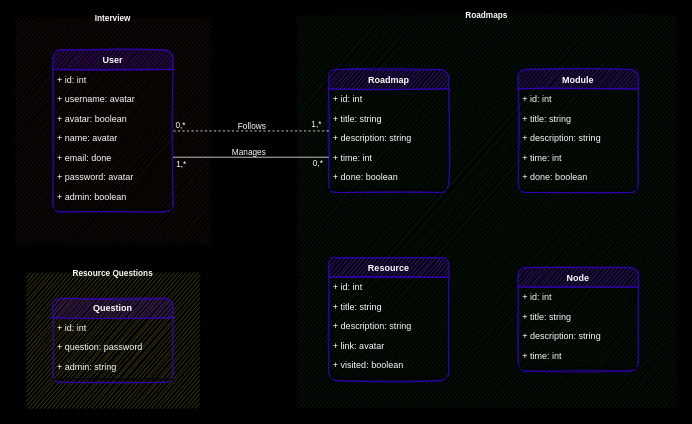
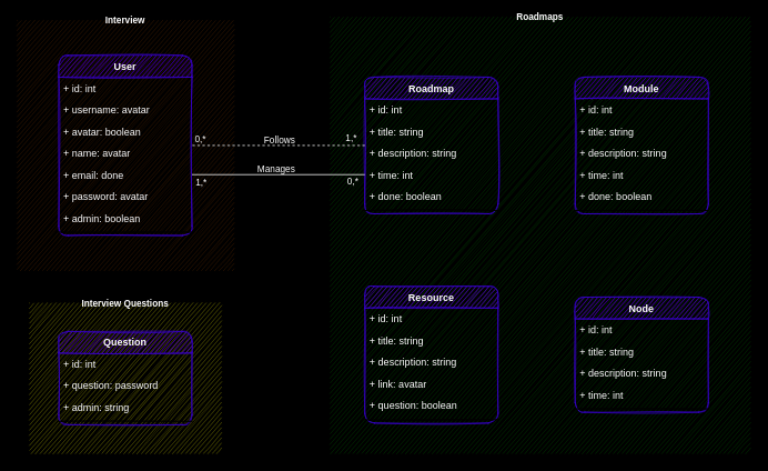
- <mxCell id="48" value="Resource Questions" style="swimlane;startSize=0;rounded=1;shadow=0;glass=0;labelBackgroundColor=none;comic=0;fontSize=11;strokeColor=none;fillColor=none;gradientColor=none;gradientDirection=north;swimlaneFillColor=#666600;fontColor=#FFFFFF;sketch=1;labelBorderColor=none;" parent="1" vertex="1"><mxGeometry x="35" y="363" width="230" height="180" as="geometry" /></mxCell>
+ <mxCell id="48" value="Interview Questions" style="swimlane;startSize=0;rounded=1;shadow=0;glass=0;labelBackgroundColor=none;comic=0;fontSize=11;strokeColor=none;fillColor=none;gradientColor=none;gradientDirection=north;swimlaneFillColor=#666600;fontColor=#FFFFFF;sketch=1;labelBorderColor=none;" parent="1" vertex="1"><mxGeometry x="35" y="363" width="230" height="180" as="geometry" /></mxCell>
- <mxCell id="18" value="+ visited: boolean" style="text;strokeColor=none;fillColor=none;align=left;verticalAlign=top;spacingLeft=4;spacingRight=4;overflow=hidden;rotatable=0;points=[[0,0.5],[1,0.5]];portConstraint=eastwest;fontColor=#FFFFFF;rounded=1;sketch=1;labelBorderColor=none;" parent="13" vertex="1"><mxGeometry y="130" width="160" height="26" as="geometry" /></mxCell>
+ <mxCell id="18" value="+ question: boolean" style="text;strokeColor=none;fillColor=none;align=left;verticalAlign=top;spacingLeft=4;spacingRight=4;overflow=hidden;rotatable=0;points=[[0,0.5],[1,0.5]];portConstraint=eastwest;fontColor=#FFFFFF;rounded=1;sketch=1;labelBorderColor=none;" parent="13" vertex="1"><mxGeometry y="130" width="160" height="26" as="geometry" /></mxCell>
